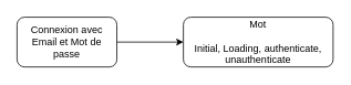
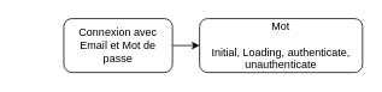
- <mxCell id="3" value="Connexion avec Email et Mot de passe" style="rounded=1;whiteSpace=wrap;html=1;" vertex="1" parent="1"><mxGeometry x="20" y="20" width="120" height="60" as="geometry" /></mxCell>
+ <mxCell id="3" value="Connexion avec Email et Mot de passe" style="rounded=1;whiteSpace=wrap;html=1;" vertex="1" parent="1"><mxGeometry x="70" y="20" width="120" height="60" as="geometry" /></mxCell>
